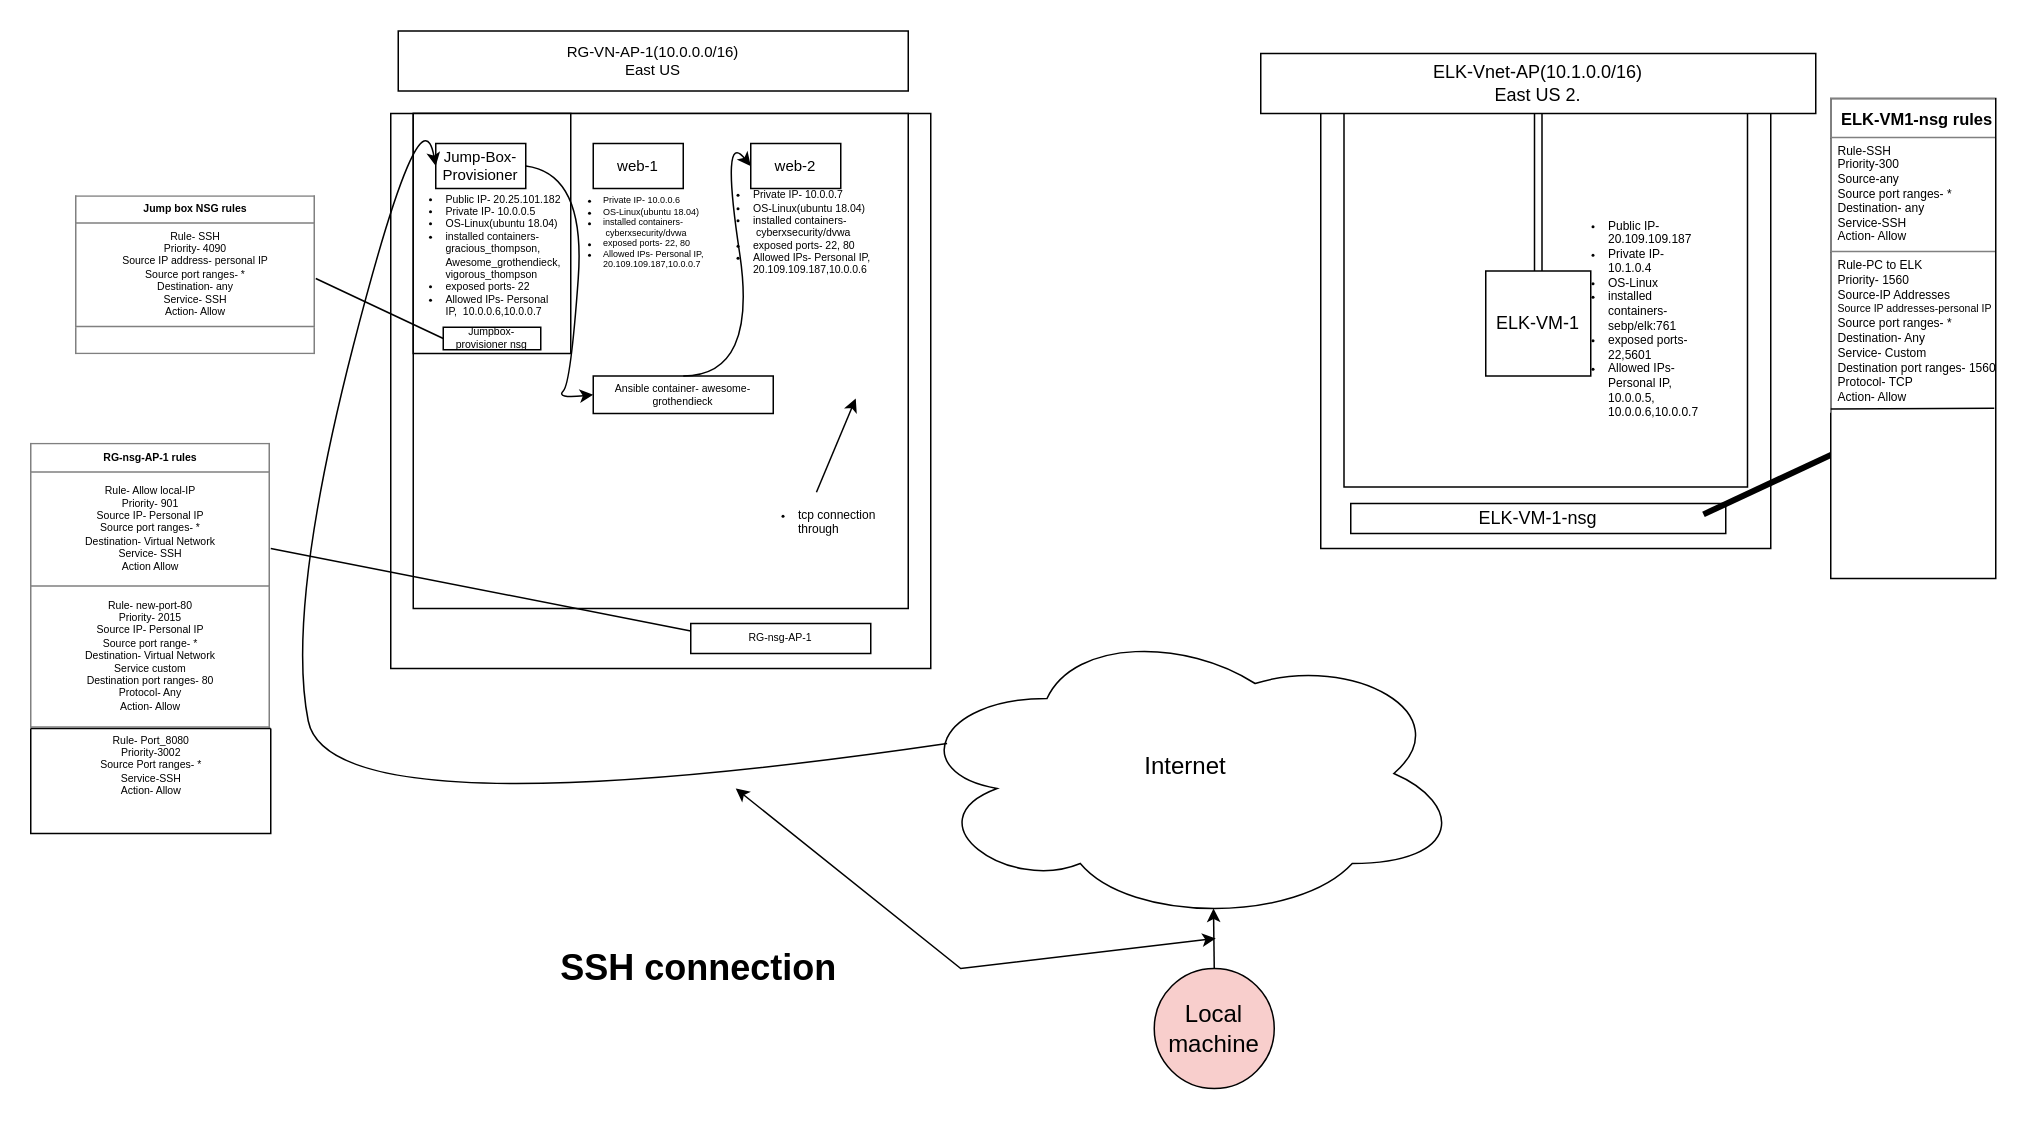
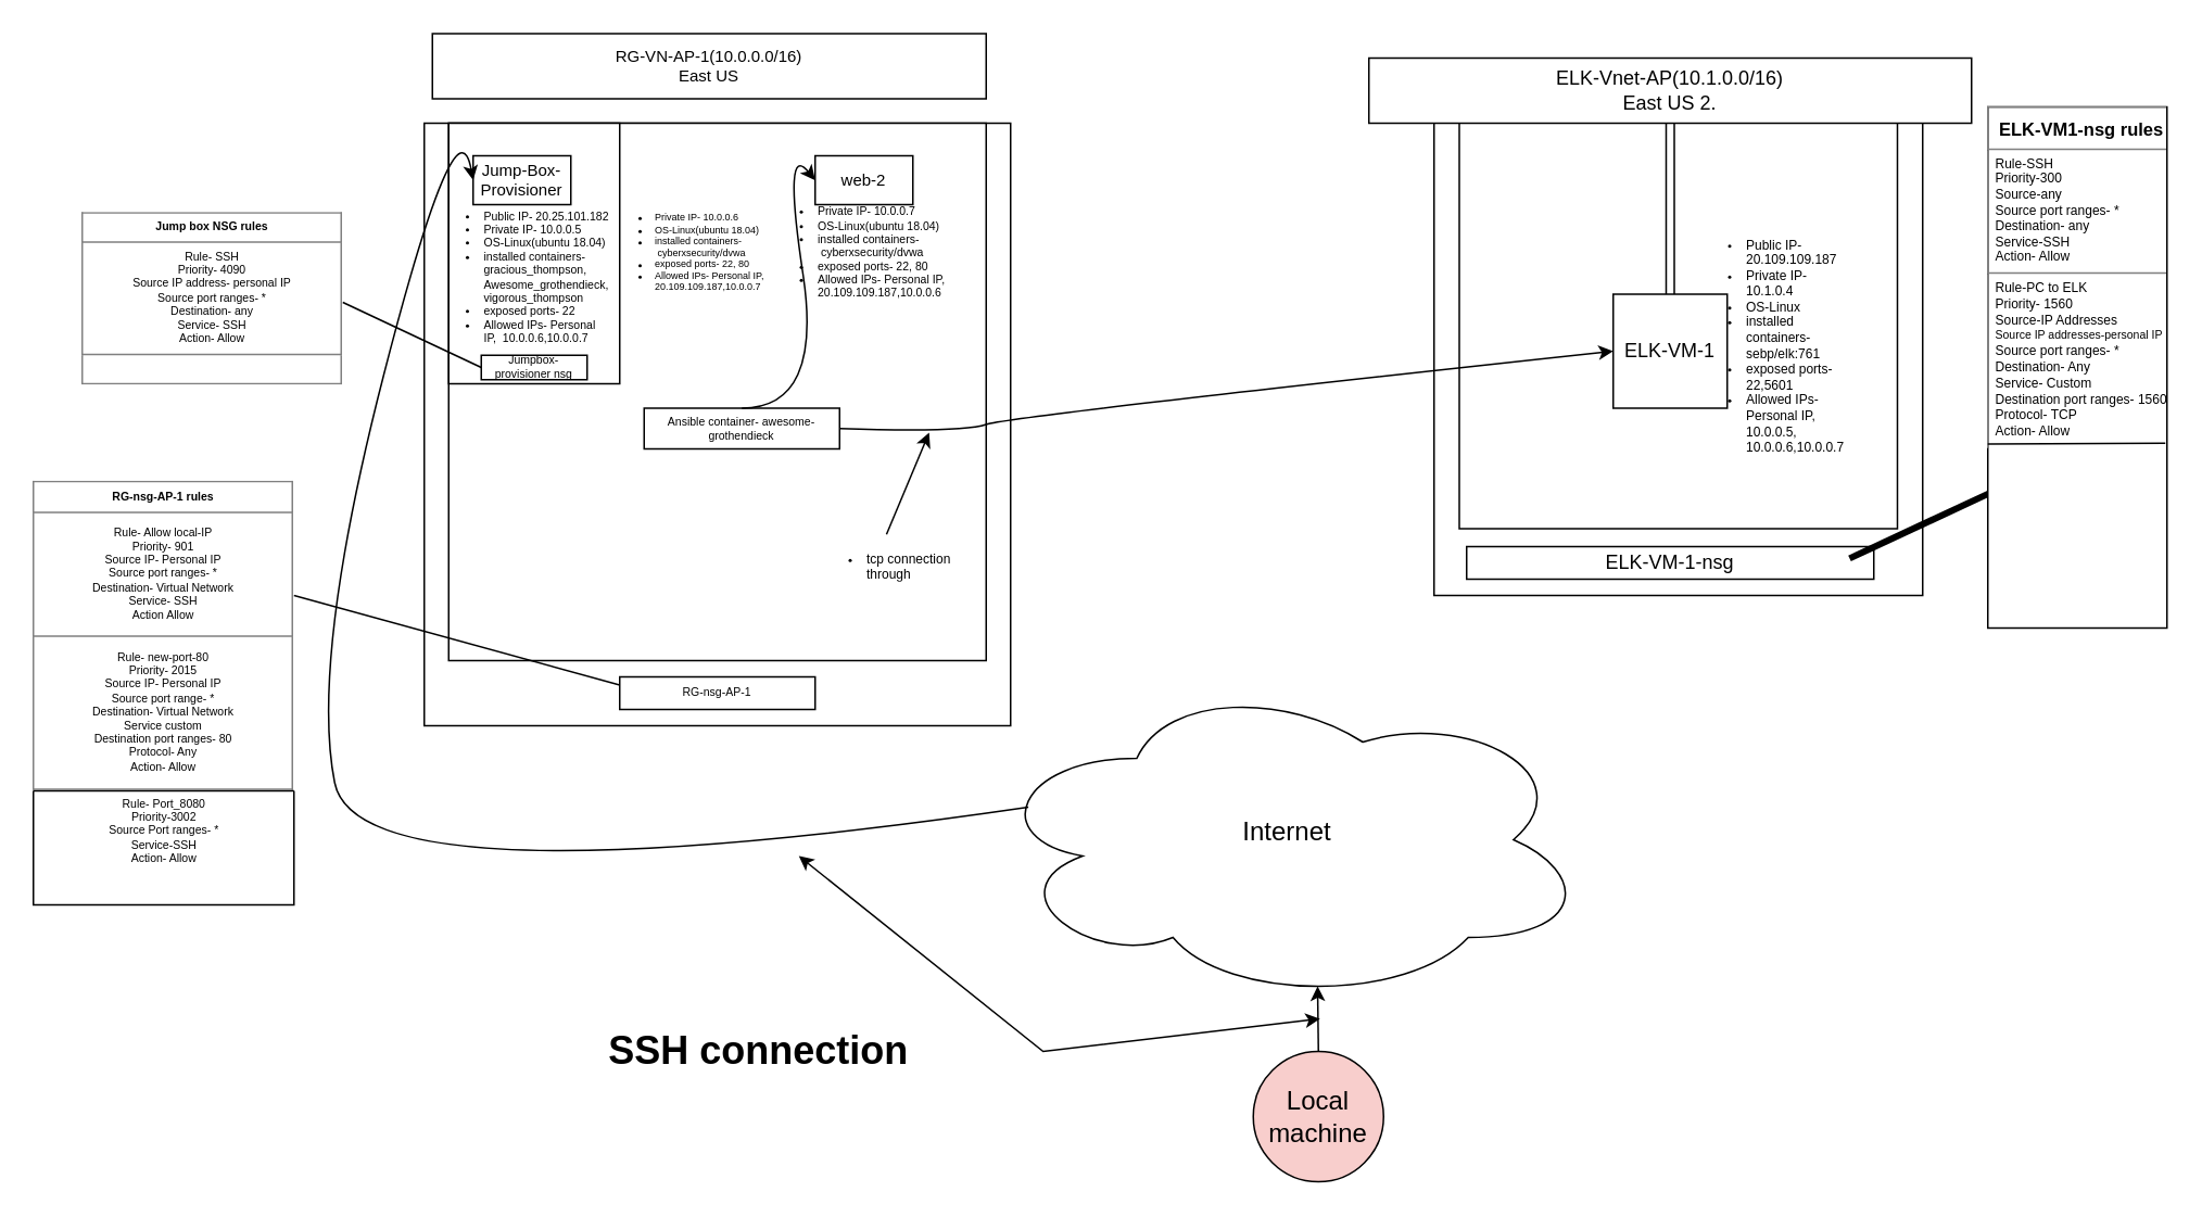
- <mxCell id="19" value="web-1" style="rounded=0;whiteSpace=wrap;html=1;fontSize=10;" vertex="1" parent="1"><mxGeometry x="395" y="95" width="60" height="30" as="geometry" /></mxCell>
- <mxCell id="33" value="" style="curved=1;endArrow=classic;html=1;rounded=0;fontSize=7;exitX=1;exitY=0.5;exitDx=0;exitDy=0;entryX=0;entryY=0.5;entryDx=0;entryDy=0;" edge="1" parent="1" source="18" target="31"><mxGeometry width="50" height="50" relative="1" as="geometry"><mxPoint x="620" y="305" as="sourcePoint" /><mxPoint x="670" y="255" as="targetPoint" /><Array as="points"><mxPoint x="390" y="115" /><mxPoint x="380" y="255" /><mxPoint x="370" y="265" /></Array></mxGeometry></mxCell>
+ <mxCell id="34" value="" style="curved=1;endArrow=classic;html=1;rounded=0;fontSize=7;exitX=1;exitY=0.5;exitDx=0;exitDy=0;entryX=0;entryY=0.5;entryDx=0;entryDy=0;" edge="1" parent="1" source="31" target="10"><mxGeometry width="50" height="50" relative="1" as="geometry"><mxPoint x="620" y="305" as="sourcePoint" /><mxPoint x="670" y="255" as="targetPoint" /><Array as="points"><mxPoint x="590" y="265" /><mxPoint x="620" y="255" /></Array></mxGeometry></mxCell>
- <mxCell id="23" value="RG-nsg-AP-1" style="rounded=0;whiteSpace=wrap;html=1;fontSize=7;" vertex="1" parent="1"><mxGeometry x="460" y="415" width="120" height="20" as="geometry" /></mxCell>
+ <mxCell id="23" value="RG-nsg-AP-1" style="rounded=0;whiteSpace=wrap;html=1;fontSize=7;" vertex="1" parent="1"><mxGeometry x="380" y="415" width="120" height="20" as="geometry" /></mxCell>
